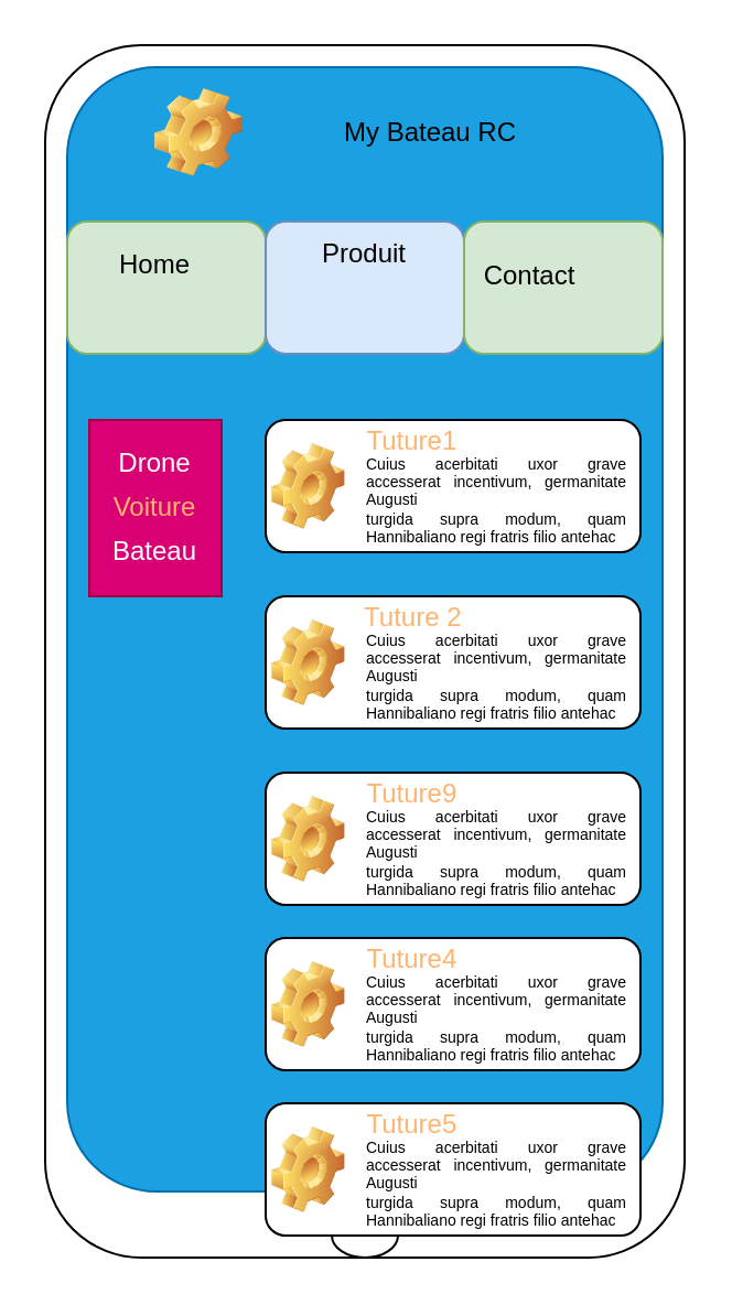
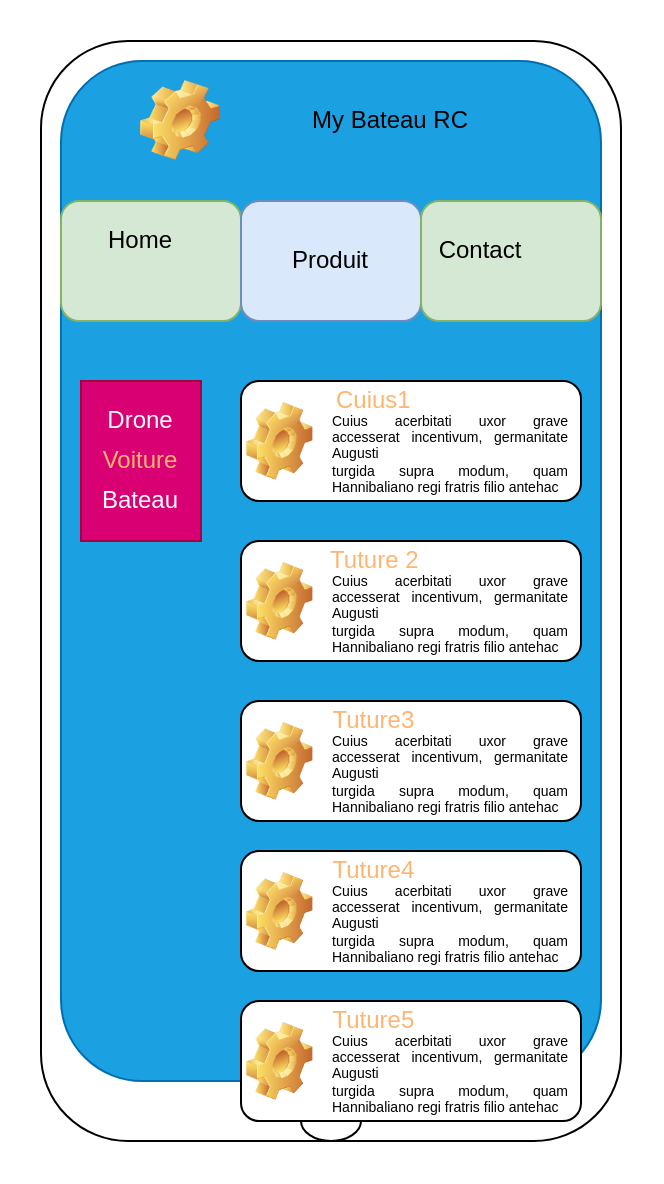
- <mxCell id="9" value="Produit" style="text;html=1;strokeColor=none;fillColor=none;align=center;verticalAlign=middle;whiteSpace=wrap;rounded=0;" parent="1" vertex="1"><mxGeometry x="145" y="105" width="40" height="20" as="geometry" /></mxCell>
+ <mxCell id="9" value="Produit" style="text;html=1;strokeColor=none;fillColor=none;align=center;verticalAlign=middle;whiteSpace=wrap;rounded=0;" parent="1" vertex="1"><mxGeometry x="145" y="120" width="40" height="20" as="geometry" /></mxCell>
- <mxCell id="19" value="&amp;nbsp;Tuture1" style="text;html=1;strokeColor=none;fillColor=none;align=center;verticalAlign=middle;whiteSpace=wrap;rounded=0;fontColor=#FFB570;" parent="1" vertex="1"><mxGeometry x="165" y="190" width="40" height="20" as="geometry" /></mxCell>
+ <mxCell id="19" value="&amp;nbsp;Cuius1" style="text;html=1;strokeColor=none;fillColor=none;align=center;verticalAlign=middle;whiteSpace=wrap;rounded=0;fontColor=#FFB570;" parent="1" vertex="1"><mxGeometry x="165" y="190" width="40" height="20" as="geometry" /></mxCell>
- <mxCell id="27" value="&amp;nbsp;Tuture9" style="text;html=1;strokeColor=none;fillColor=none;align=center;verticalAlign=middle;whiteSpace=wrap;rounded=0;fontColor=#FFB570;" parent="1" vertex="1"><mxGeometry x="165" y="350" width="40" height="20" as="geometry" /></mxCell>
+ <mxCell id="27" value="&amp;nbsp;Tuture3" style="text;html=1;strokeColor=none;fillColor=none;align=center;verticalAlign=middle;whiteSpace=wrap;rounded=0;fontColor=#FFB570;" parent="1" vertex="1"><mxGeometry x="165" y="350" width="40" height="20" as="geometry" /></mxCell>
